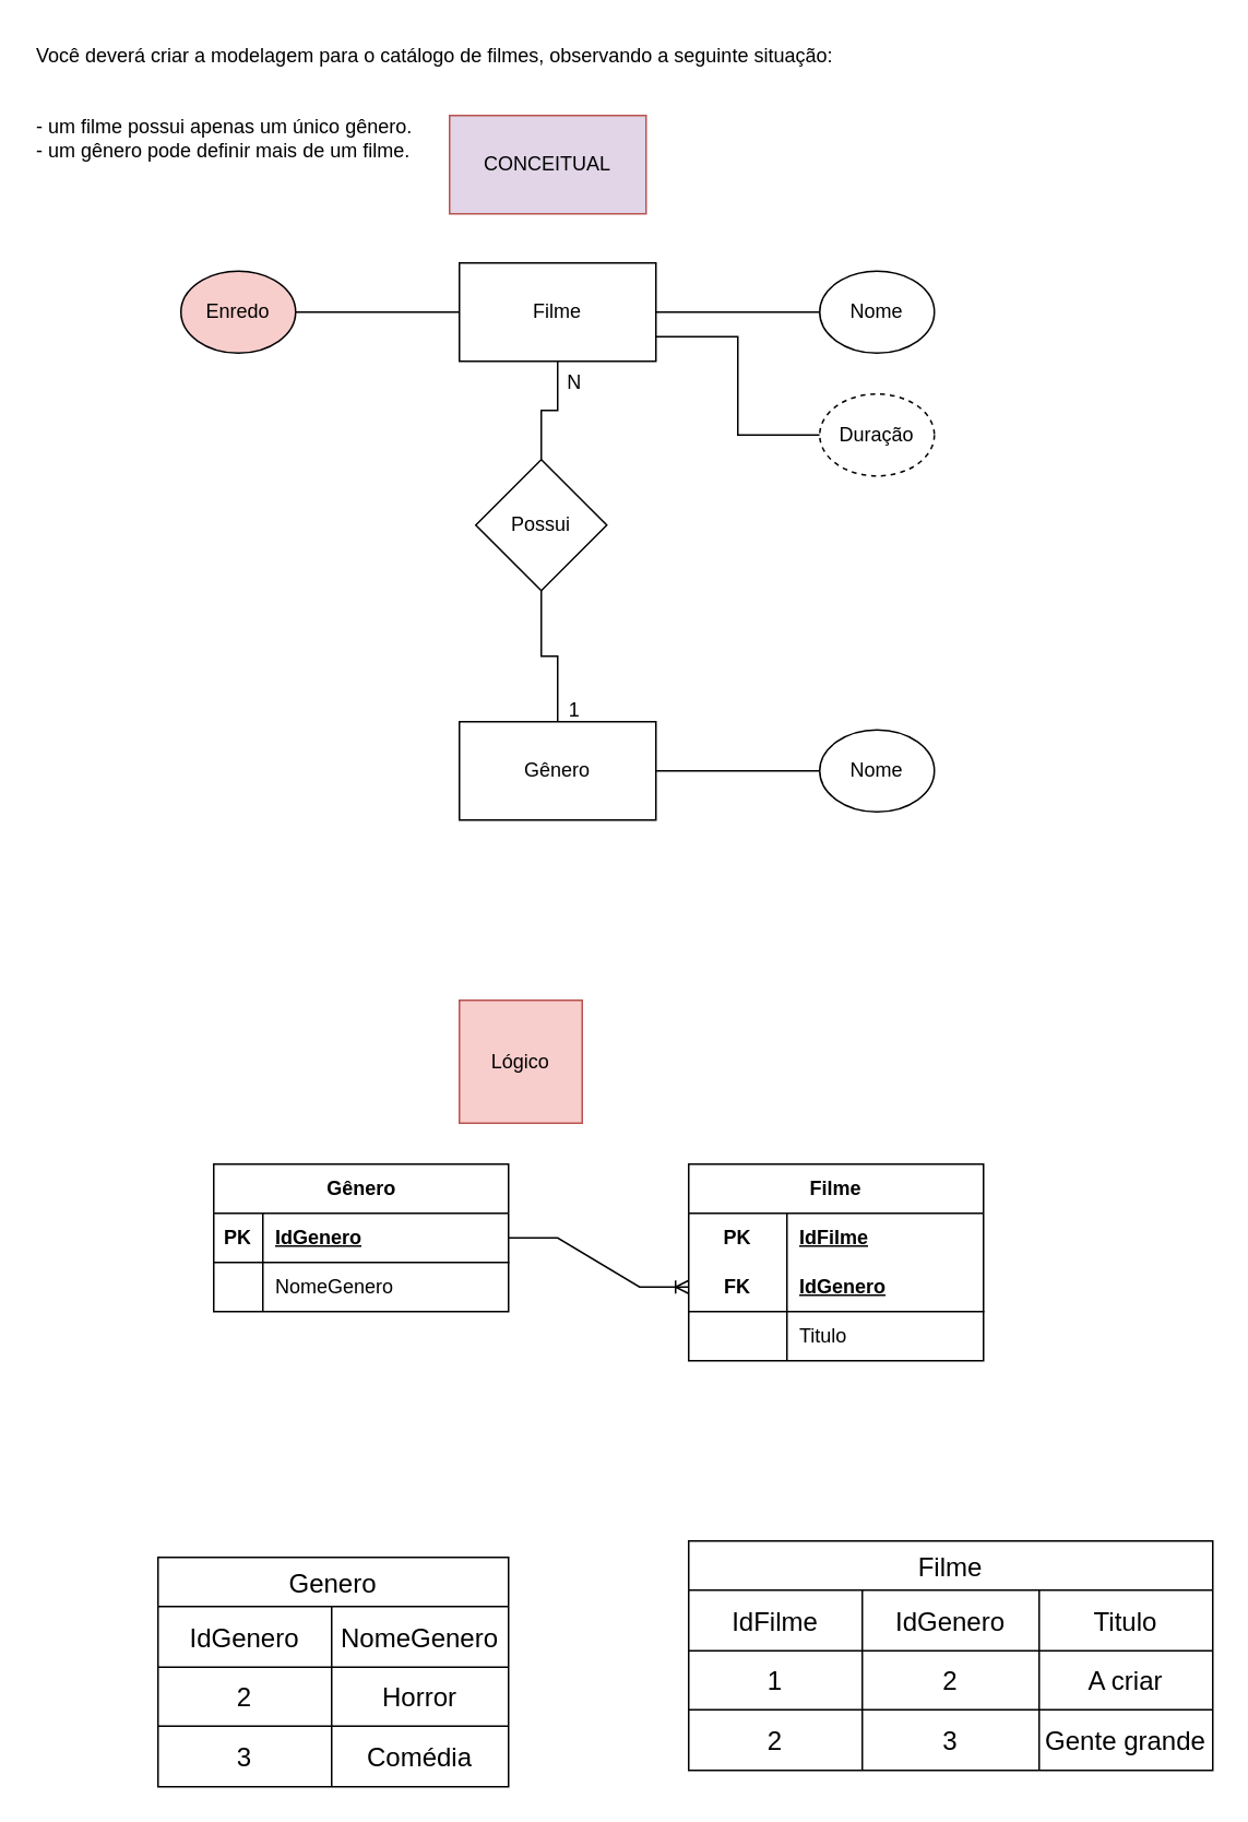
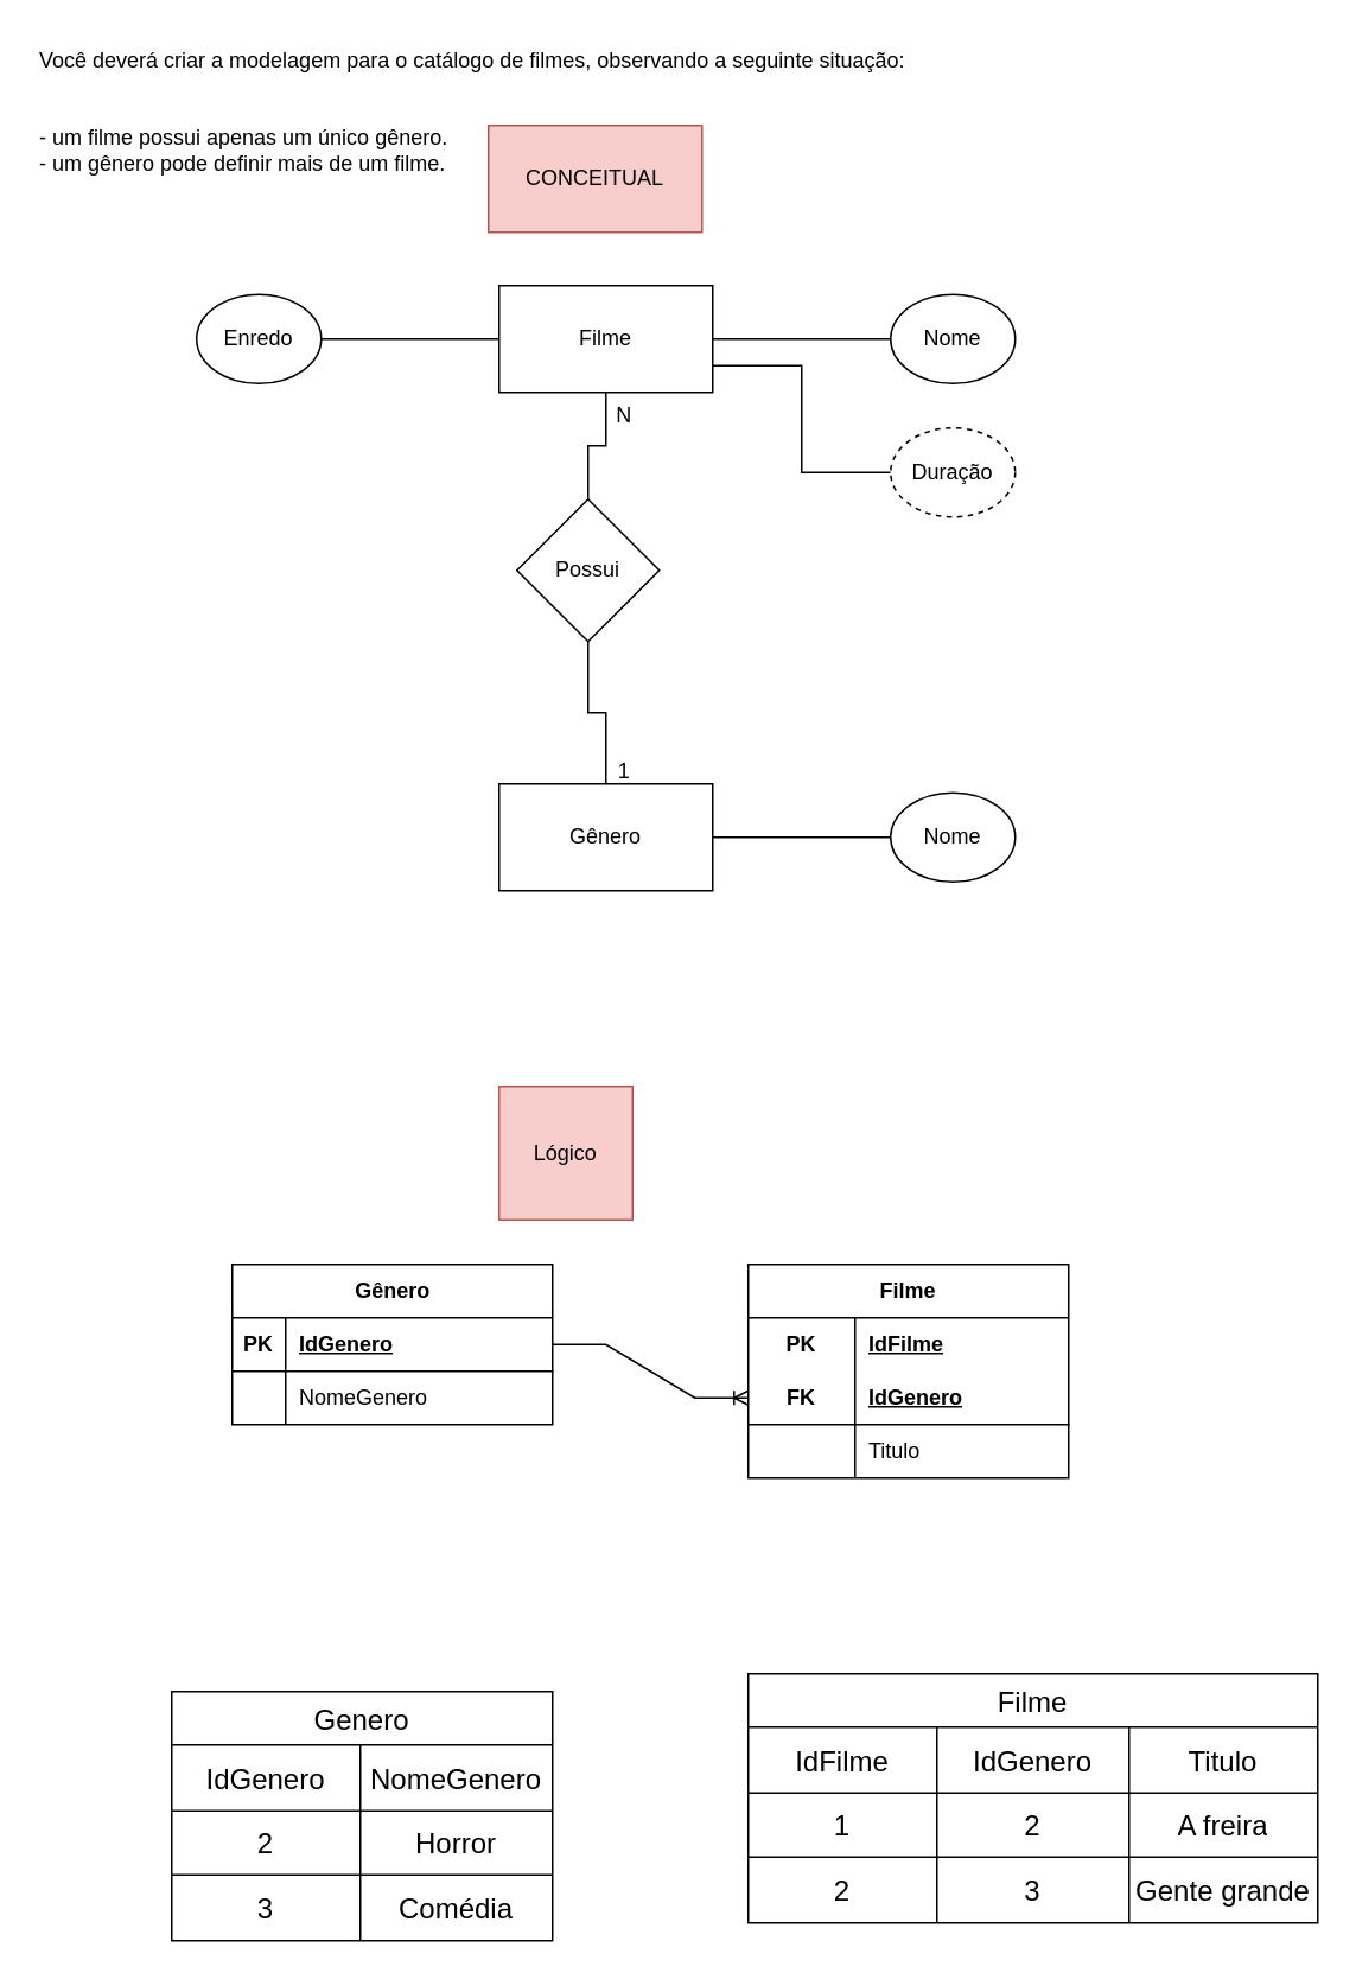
- <mxCell id="18" value="CONCEITUAL" style="rounded=0;whiteSpace=wrap;html=1;fillColor=#e1d5e7;strokeColor=#b85450;" parent="1" vertex="1"><mxGeometry x="274" y="70" width="120" height="60" as="geometry" /></mxCell>
+ <mxCell id="18" value="CONCEITUAL" style="rounded=0;whiteSpace=wrap;html=1;fillColor=#f8cecc;strokeColor=#b85450;" parent="1" vertex="1"><mxGeometry x="274" y="70" width="120" height="60" as="geometry" /></mxCell>
- <mxCell id="16" value="Enredo" style="ellipse;whiteSpace=wrap;html=1;fillColor=#f8cecc;" parent="1" vertex="1"><mxGeometry x="110" y="165" width="70" height="50" as="geometry" /></mxCell>
+ <mxCell id="16" value="Enredo" style="ellipse;whiteSpace=wrap;html=1;" parent="1" vertex="1"><mxGeometry x="110" y="165" width="70" height="50" as="geometry" /></mxCell>
- <mxCell id="56" value="A criar" style="shape=partialRectangle;html=1;whiteSpace=wrap;connectable=0;strokeColor=inherit;overflow=hidden;fillColor=none;top=0;left=0;bottom=0;right=0;pointerEvents=1;fontSize=16;" parent="53" vertex="1"><mxGeometry x="214" width="106" height="36" as="geometry"><mxRectangle width="106" height="36" as="alternateBounds" /></mxGeometry></mxCell>
+ <mxCell id="56" value="A freira" style="shape=partialRectangle;html=1;whiteSpace=wrap;connectable=0;strokeColor=inherit;overflow=hidden;fillColor=none;top=0;left=0;bottom=0;right=0;pointerEvents=1;fontSize=16;" parent="53" vertex="1"><mxGeometry x="214" width="106" height="36" as="geometry"><mxRectangle width="106" height="36" as="alternateBounds" /></mxGeometry></mxCell>
